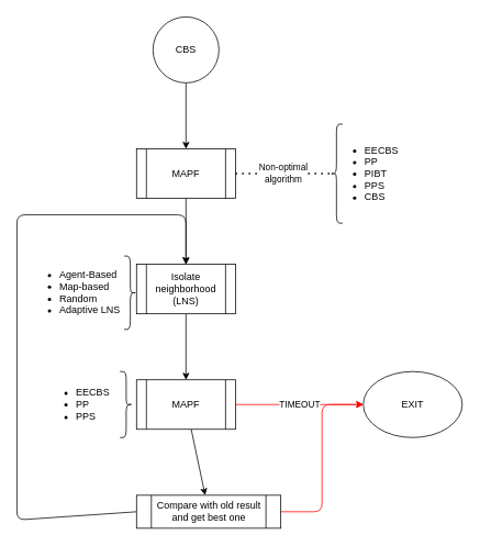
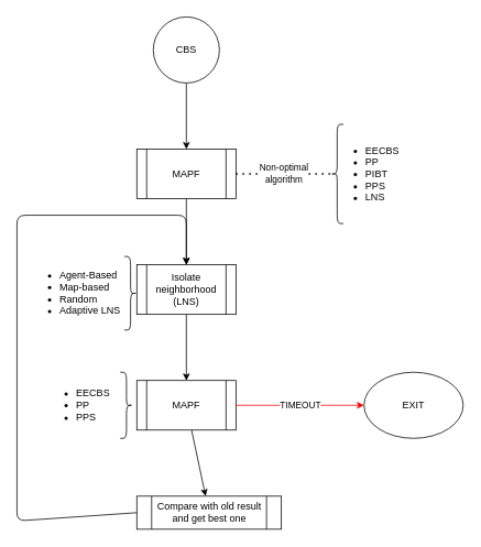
- <mxCell id="9" value="&lt;ul&gt;&lt;li&gt;EECBS&lt;/li&gt;&lt;li&gt;PP&lt;/li&gt;&lt;li&gt;PIBT&lt;/li&gt;&lt;li&gt;PPS&lt;/li&gt;&lt;li&gt;CBS&lt;/li&gt;&lt;/ul&gt;" style="text;strokeColor=none;fillColor=none;html=1;whiteSpace=wrap;verticalAlign=middle;overflow=hidden;" vertex="1" parent="7"><mxGeometry width="100" height="120" as="geometry" /></mxCell>
+ <mxCell id="9" value="&lt;ul&gt;&lt;li&gt;EECBS&lt;/li&gt;&lt;li&gt;PP&lt;/li&gt;&lt;li&gt;PIBT&lt;/li&gt;&lt;li&gt;PPS&lt;/li&gt;&lt;li&gt;LNS&lt;/li&gt;&lt;/ul&gt;" style="text;strokeColor=none;fillColor=none;html=1;whiteSpace=wrap;verticalAlign=middle;overflow=hidden;" vertex="1" parent="7"><mxGeometry width="100" height="120" as="geometry" /></mxCell>
- <mxCell id="15" style="edgeStyle=orthogonalEdgeStyle;html=1;exitX=1;exitY=0.5;exitDx=0;exitDy=0;entryX=0;entryY=0.5;entryDx=0;entryDy=0;strokeColor=light-dark(#ff0000, #ededed);" edge="1" parent="1" source="16" target="18"><mxGeometry relative="1" as="geometry" /></mxCell>
